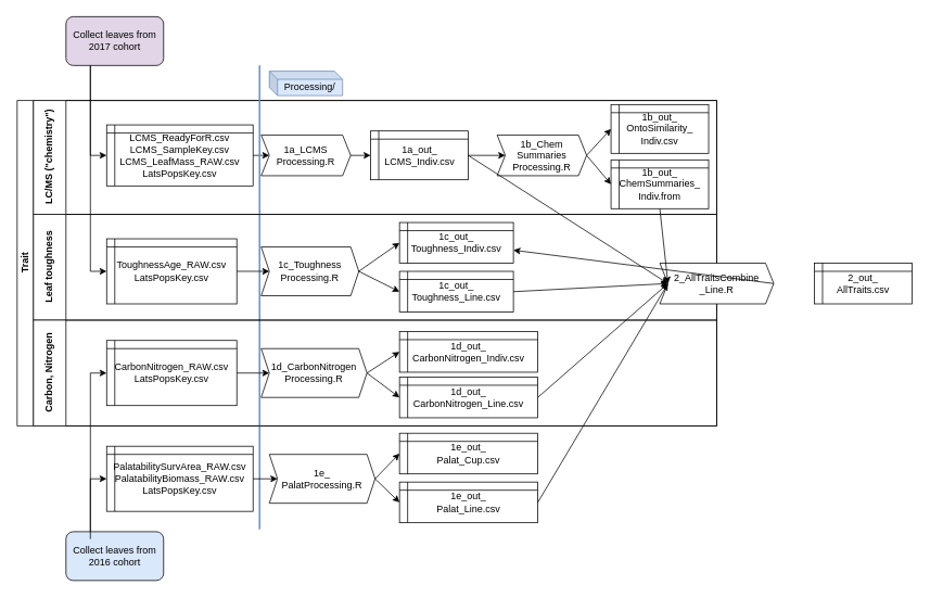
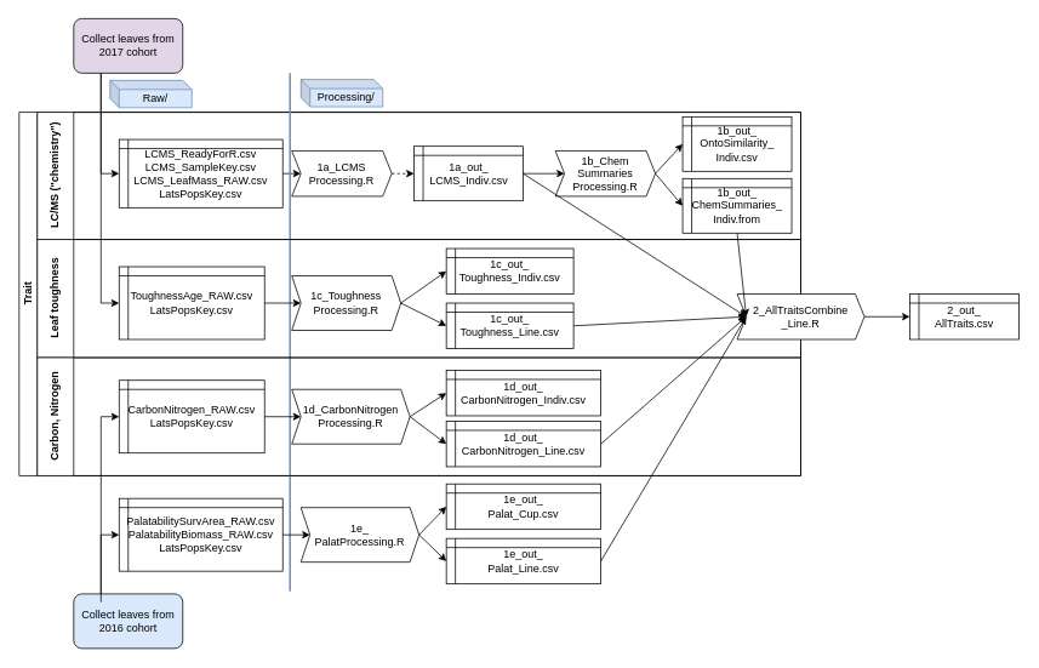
+ <mxCell id="43" value="Raw/" style="shape=cube;whiteSpace=wrap;html=1;boundedLbl=1;backgroundOutline=1;darkOpacity=0.05;darkOpacity2=0.1;size=10;fillColor=#dae8fc;strokeColor=#6c8ebf;" vertex="1" parent="1"><mxGeometry x="120" y="88" width="90" height="30" as="geometry" /></mxCell>
- <mxCell id="10" value="" style="endArrow=classic;html=1;entryX=0;entryY=0.5;entryDx=0;entryDy=0;exitX=1;exitY=0.5;exitDx=0;exitDy=0;" edge="1" parent="3" source="5" target="7"><mxGeometry width="50" height="50" relative="1" as="geometry"><mxPoint x="270" y="77.5" as="sourcePoint" /><mxPoint x="300" y="77.5" as="targetPoint" /></mxGeometry></mxCell>
+ <mxCell id="10" value="" style="endArrow=classic;html=1;entryX=0;entryY=0.5;entryDx=0;entryDy=0;exitX=1;exitY=0.5;exitDx=0;exitDy=0;dashed=1;" edge="1" parent="3" source="5" target="7"><mxGeometry width="50" height="50" relative="1" as="geometry"><mxPoint x="270" y="77.5" as="sourcePoint" /><mxPoint x="300" y="77.5" as="targetPoint" /></mxGeometry></mxCell>
- <mxCell id="27" value="" style="endArrow=classic;html=1;exitX=1;exitY=0.5;exitDx=0;exitDy=0;" edge="1" parent="16" source="24" target="21"><mxGeometry width="50" height="50" relative="1" as="geometry"><mxPoint x="890" y="123" as="sourcePoint" /><mxPoint x="930" y="97" as="targetPoint" /></mxGeometry></mxCell>
+ <mxCell id="27" value="" style="endArrow=classic;html=1;entryX=0;entryY=0.5;entryDx=0;entryDy=0;exitX=1;exitY=0.5;exitDx=0;exitDy=0;" edge="1" parent="16" source="24" target="26"><mxGeometry width="50" height="50" relative="1" as="geometry"><mxPoint x="890" y="123" as="sourcePoint" /><mxPoint x="930" y="97" as="targetPoint" /></mxGeometry></mxCell>
